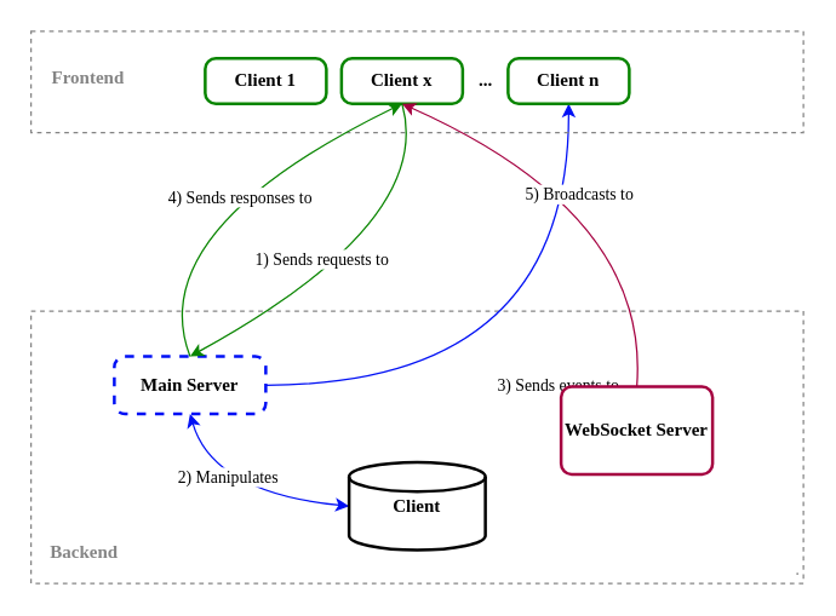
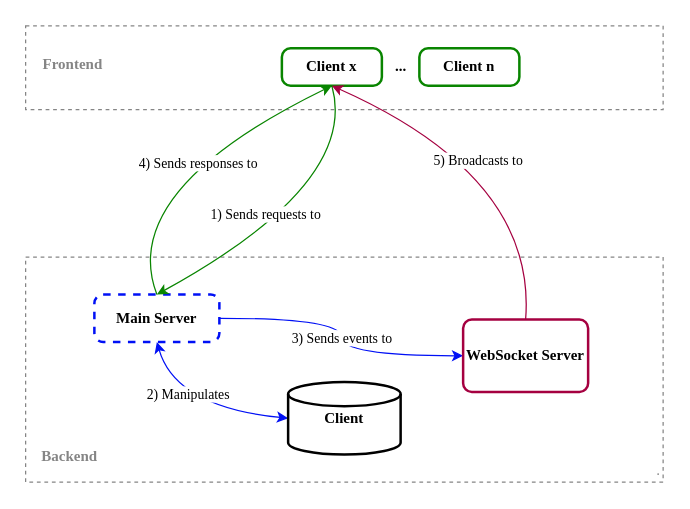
- <mxCell id="12" value="Client 1" style="rounded=1;whiteSpace=wrap;html=1;absoluteArcSize=1;arcSize=14;strokeWidth=2;shadow=0;glass=0;sketch=0;fillColor=none;fontFamily=Verdana;strokeColor=#098500;fontStyle=1" parent="11" vertex="1"><mxGeometry width="80" height="30" as="geometry" /></mxCell>
- <mxCell id="4" value="&amp;nbsp;3) Sends events to&amp;nbsp;" style="edgeStyle=orthogonalEdgeStyle;orthogonalLoop=1;jettySize=auto;html=1;fontFamily=Verdana;fillColor=#d80073;strokeColor=#0010F5;strokeWidth=1;fontStyle=0;fontColor=#000000;curved=1;" parent="3" source="6" target="14" edge="1"><mxGeometry relative="1" as="geometry" /></mxCell>
+ <mxCell id="4" value="&amp;nbsp;3) Sends events to&amp;nbsp;" style="edgeStyle=orthogonalEdgeStyle;orthogonalLoop=1;jettySize=auto;html=1;fontFamily=Verdana;fillColor=#d80073;strokeColor=#0010F5;strokeWidth=1;fontStyle=0;fontColor=#000000;curved=1;" parent="3" source="6" target="8" edge="1"><mxGeometry relative="1" as="geometry" /></mxCell>
